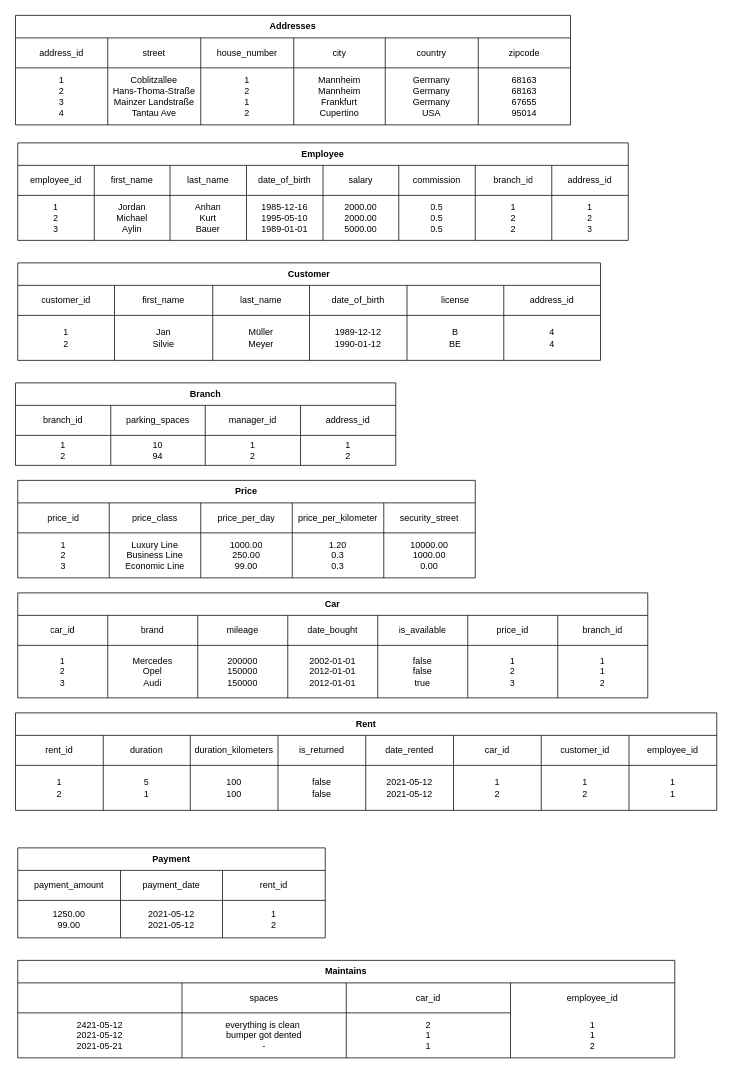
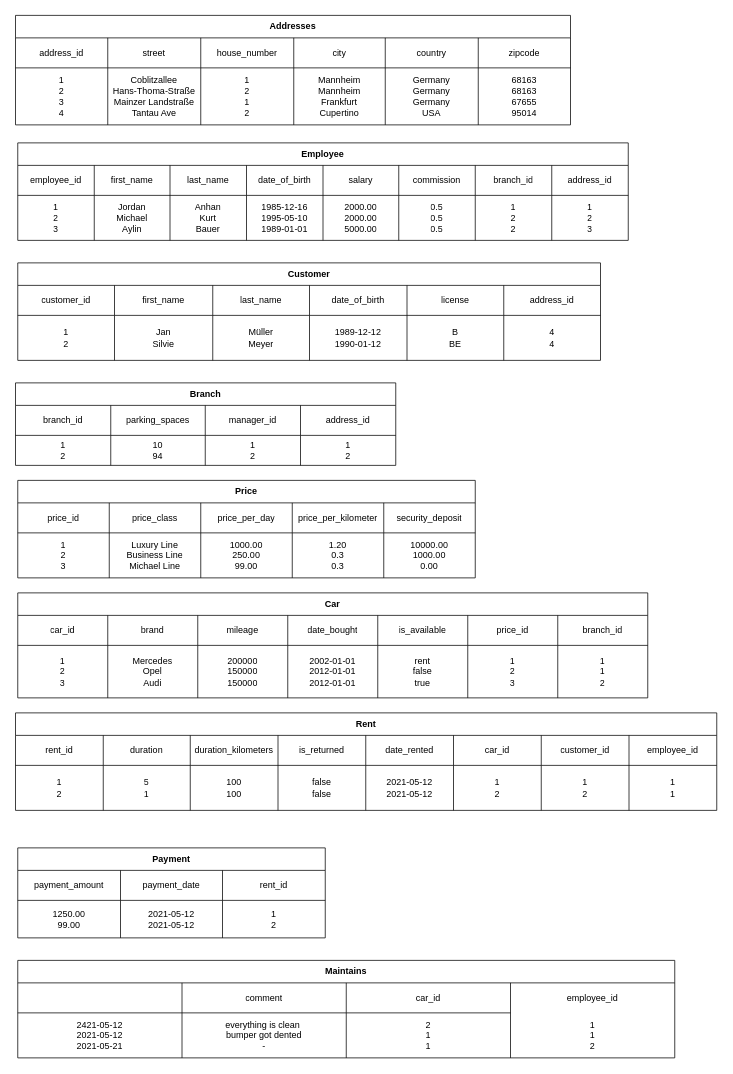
- <mxCell id="68" value="security_street" style="shape=partialRectangle;html=1;whiteSpace=wrap;connectable=0;fillColor=none;top=0;left=0;bottom=0;right=0;overflow=hidden;" parent="63" vertex="1"><mxGeometry x="488" width="122" height="40" as="geometry" /></mxCell>
+ <mxCell id="68" value="security_deposit" style="shape=partialRectangle;html=1;whiteSpace=wrap;connectable=0;fillColor=none;top=0;left=0;bottom=0;right=0;overflow=hidden;" parent="63" vertex="1"><mxGeometry x="488" width="122" height="40" as="geometry" /></mxCell>
- <mxCell id="71" value="Luxury Line&lt;br&gt;Business Line&lt;br&gt;Economic Line" style="shape=partialRectangle;html=1;whiteSpace=wrap;connectable=0;fillColor=none;top=0;left=0;bottom=0;right=0;overflow=hidden;" parent="69" vertex="1"><mxGeometry x="122" width="122" height="60" as="geometry" /></mxCell>
+ <mxCell id="71" value="Luxury Line&lt;br&gt;Business Line&lt;br&gt;Michael Line" style="shape=partialRectangle;html=1;whiteSpace=wrap;connectable=0;fillColor=none;top=0;left=0;bottom=0;right=0;overflow=hidden;" parent="69" vertex="1"><mxGeometry x="122" width="122" height="60" as="geometry" /></mxCell>
- <mxCell id="89" value="false&lt;br&gt;false&lt;br&gt;true" style="shape=partialRectangle;html=1;whiteSpace=wrap;connectable=0;fillColor=none;top=0;left=0;bottom=0;right=0;overflow=hidden;" parent="84" vertex="1"><mxGeometry x="480" width="120" height="70" as="geometry" /></mxCell>
+ <mxCell id="89" value="rent&lt;br&gt;false&lt;br&gt;true" style="shape=partialRectangle;html=1;whiteSpace=wrap;connectable=0;fillColor=none;top=0;left=0;bottom=0;right=0;overflow=hidden;" parent="84" vertex="1"><mxGeometry x="480" width="120" height="70" as="geometry" /></mxCell>
- <mxCell id="122" value="spaces" style="shape=partialRectangle;html=1;whiteSpace=wrap;connectable=0;fillColor=none;top=0;left=0;bottom=0;right=0;overflow=hidden;" parent="121" vertex="1"><mxGeometry x="219" width="219" height="40" as="geometry" /></mxCell>
+ <mxCell id="122" value="comment" style="shape=partialRectangle;html=1;whiteSpace=wrap;connectable=0;fillColor=none;top=0;left=0;bottom=0;right=0;overflow=hidden;" parent="121" vertex="1"><mxGeometry x="219" width="219" height="40" as="geometry" /></mxCell>
